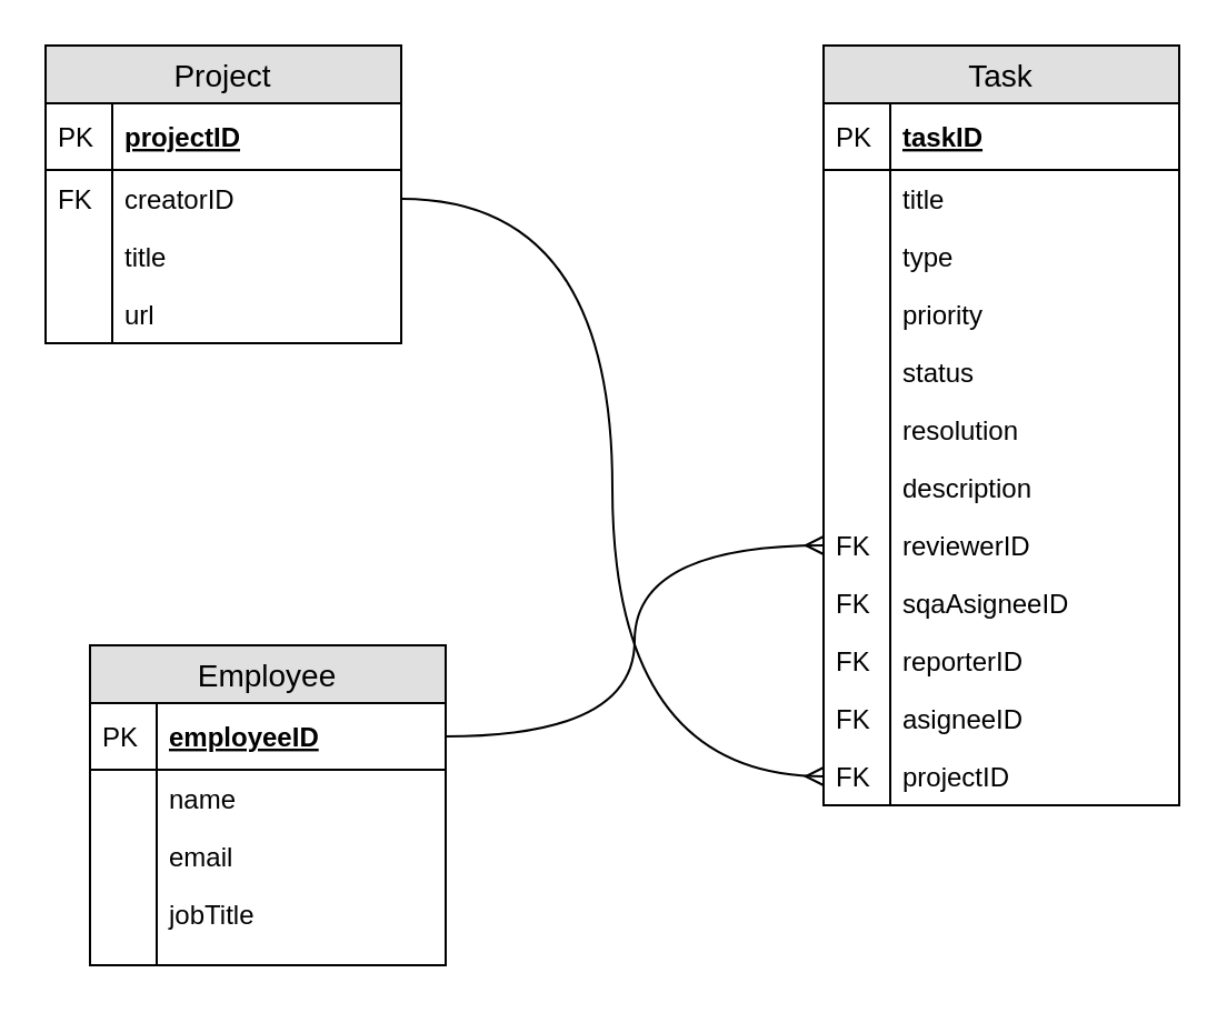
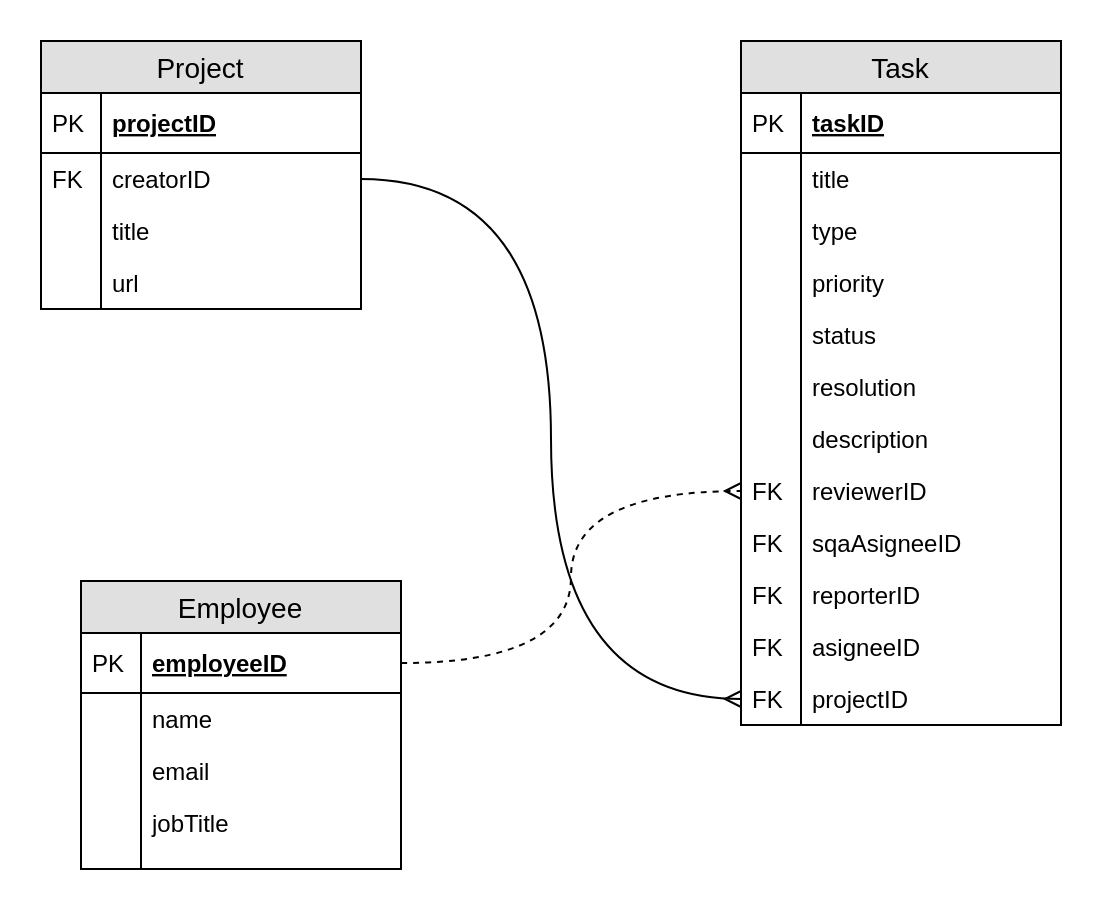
- <mxCell id="48" style="edgeStyle=orthogonalEdgeStyle;curved=1;rounded=0;orthogonalLoop=1;jettySize=auto;html=1;exitX=1;exitY=0.5;exitDx=0;exitDy=0;entryX=0;entryY=0.5;entryDx=0;entryDy=0;endArrow=ERmany;endFill=0;" parent="1" source="37" target="26" edge="1"><mxGeometry relative="1" as="geometry" /></mxCell>
+ <mxCell id="48" style="edgeStyle=orthogonalEdgeStyle;curved=1;rounded=0;orthogonalLoop=1;jettySize=auto;html=1;exitX=1;exitY=0.5;exitDx=0;exitDy=0;entryX=0;entryY=0.5;entryDx=0;entryDy=0;endArrow=ERmany;endFill=0;dashed=1;" parent="1" source="37" target="26" edge="1"><mxGeometry relative="1" as="geometry" /></mxCell>
